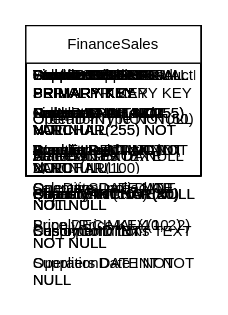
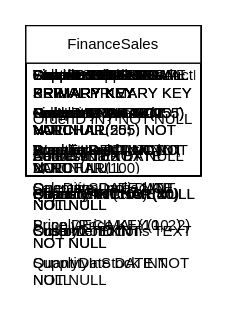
- <mxCell id="54" value="SupplierProductID SERIAL INT KEY" style="text;strokeColor=none;fillColor=none;align=left;verticalAlign=middle;spacingLeft=4;spacingRight=4;overflow=hidden;points=[[0,0.5],[1,0.5]];portConstraint=eastwest;rotatable=0;whiteSpace=wrap;html=1;" parent="53" vertex="1"><mxGeometry y="30" width="140" height="30" as="geometry" /></mxCell>
+ <mxCell id="54" value="SupplierProductID SERIAL PRIMARY KEY" style="text;strokeColor=none;fillColor=none;align=left;verticalAlign=middle;spacingLeft=4;spacingRight=4;overflow=hidden;points=[[0,0.5],[1,0.5]];portConstraint=eastwest;rotatable=0;whiteSpace=wrap;html=1;" parent="53" vertex="1"><mxGeometry y="30" width="140" height="30" as="geometry" /></mxCell>
- <mxCell id="21" value="OrderID SERIAL PRIMARY KEY" style="text;strokeColor=none;fillColor=none;align=left;verticalAlign=middle;spacingLeft=4;spacingRight=4;overflow=hidden;points=[[0,0.5],[1,0.5]];portConstraint=eastwest;rotatable=0;whiteSpace=wrap;html=1;" parent="20" vertex="1"><mxGeometry y="30" width="140" height="30" as="geometry" /></mxCell>
+ <mxCell id="21" value="OrderID SERIAL DATE KEY" style="text;strokeColor=none;fillColor=none;align=left;verticalAlign=middle;spacingLeft=4;spacingRight=4;overflow=hidden;points=[[0,0.5],[1,0.5]];portConstraint=eastwest;rotatable=0;whiteSpace=wrap;html=1;" parent="20" vertex="1"><mxGeometry y="30" width="140" height="30" as="geometry" /></mxCell>
- <mxCell id="3" value="ProductID SERIAL PRIMARY KEY" style="text;strokeColor=none;fillColor=none;align=left;verticalAlign=middle;spacingLeft=4;spacingRight=4;overflow=hidden;points=[[0,0.5],[1,0.5]];portConstraint=eastwest;rotatable=0;whiteSpace=wrap;html=1;" parent="2" vertex="1"><mxGeometry y="30" width="140" height="30" as="geometry" /></mxCell>
+ <mxCell id="3" value="Finances SERIAL PRIMARY KEY" style="text;strokeColor=none;fillColor=none;align=left;verticalAlign=middle;spacingLeft=4;spacingRight=4;overflow=hidden;points=[[0,0.5],[1,0.5]];portConstraint=eastwest;rotatable=0;whiteSpace=wrap;html=1;" parent="2" vertex="1"><mxGeometry y="30" width="140" height="30" as="geometry" /></mxCell>
- <mxCell id="44" value="OperationType NOT(50)" style="text;strokeColor=none;fillColor=none;align=left;verticalAlign=middle;spacingLeft=4;spacingRight=4;overflow=hidden;points=[[0,0.5],[1,0.5]];portConstraint=eastwest;rotatable=0;whiteSpace=wrap;html=1;" parent="42" vertex="1"><mxGeometry y="60" width="140" height="30" as="geometry" /></mxCell>
+ <mxCell id="44" value="OperationType VARCHAR(50)" style="text;strokeColor=none;fillColor=none;align=left;verticalAlign=middle;spacingLeft=4;spacingRight=4;overflow=hidden;points=[[0,0.5],[1,0.5]];portConstraint=eastwest;rotatable=0;whiteSpace=wrap;html=1;" parent="42" vertex="1"><mxGeometry y="60" width="140" height="30" as="geometry" /></mxCell>
- <mxCell id="22" value="OrderDate INT NOT NULL" style="text;strokeColor=none;fillColor=none;align=left;verticalAlign=middle;spacingLeft=4;spacingRight=4;overflow=hidden;points=[[0,0.5],[1,0.5]];portConstraint=eastwest;rotatable=0;whiteSpace=wrap;html=1;" parent="20" vertex="1"><mxGeometry y="60" width="140" height="30" as="geometry" /></mxCell>
+ <mxCell id="22" value="OrderDate DATE NOT NULL" style="text;strokeColor=none;fillColor=none;align=left;verticalAlign=middle;spacingLeft=4;spacingRight=4;overflow=hidden;points=[[0,0.5],[1,0.5]];portConstraint=eastwest;rotatable=0;whiteSpace=wrap;html=1;" parent="20" vertex="1"><mxGeometry y="60" width="140" height="30" as="geometry" /></mxCell>
- <mxCell id="18" value="Warehouses TEXT" style="text;strokeColor=none;fillColor=none;align=left;verticalAlign=middle;spacingLeft=4;spacingRight=4;overflow=hidden;points=[[0,0.5],[1,0.5]];portConstraint=eastwest;rotatable=0;whiteSpace=wrap;html=1;" parent="15" vertex="1"><mxGeometry y="90" width="140" height="30" as="geometry" /></mxCell>
+ <mxCell id="18" value="ContactInfo TEXT" style="text;strokeColor=none;fillColor=none;align=left;verticalAlign=middle;spacingLeft=4;spacingRight=4;overflow=hidden;points=[[0,0.5],[1,0.5]];portConstraint=eastwest;rotatable=0;whiteSpace=wrap;html=1;" parent="15" vertex="1"><mxGeometry y="90" width="140" height="30" as="geometry" /></mxCell>
- <mxCell id="6" value="Characteristics TEXT" style="text;strokeColor=none;fillColor=none;align=left;verticalAlign=middle;spacingLeft=4;spacingRight=4;overflow=hidden;points=[[0,0.5],[1,0.5]];portConstraint=eastwest;rotatable=0;whiteSpace=wrap;html=1;" parent="2" vertex="1"><mxGeometry y="120" width="140" height="30" as="geometry" /></mxCell>
+ <mxCell id="6" value="Characteristics KEY" style="text;strokeColor=none;fillColor=none;align=left;verticalAlign=middle;spacingLeft=4;spacingRight=4;overflow=hidden;points=[[0,0.5],[1,0.5]];portConstraint=eastwest;rotatable=0;whiteSpace=wrap;html=1;" parent="2" vertex="1"><mxGeometry y="120" width="140" height="30" as="geometry" /></mxCell>
- <mxCell id="47" value="Description TEXT" style="text;strokeColor=none;fillColor=none;align=left;verticalAlign=middle;spacingLeft=4;spacingRight=4;overflow=hidden;points=[[0,0.5],[1,0.5]];portConstraint=eastwest;rotatable=0;whiteSpace=wrap;html=1;" parent="42" vertex="1"><mxGeometry y="150" width="140" height="30" as="geometry" /></mxCell>
+ <mxCell id="47" value="OrderID TEXT" style="text;strokeColor=none;fillColor=none;align=left;verticalAlign=middle;spacingLeft=4;spacingRight=4;overflow=hidden;points=[[0,0.5],[1,0.5]];portConstraint=eastwest;rotatable=0;whiteSpace=wrap;html=1;" parent="42" vertex="1"><mxGeometry y="150" width="140" height="30" as="geometry" /></mxCell>
- <mxCell id="8" value="OperationDate INT NOT NULL" style="text;strokeColor=none;fillColor=none;align=left;verticalAlign=middle;spacingLeft=4;spacingRight=4;overflow=hidden;points=[[0,0.5],[1,0.5]];portConstraint=eastwest;rotatable=0;whiteSpace=wrap;html=1;" parent="2" vertex="1"><mxGeometry y="180" width="140" height="30" as="geometry" /></mxCell>
+ <mxCell id="8" value="QuantityInStock INT NOT NULL" style="text;strokeColor=none;fillColor=none;align=left;verticalAlign=middle;spacingLeft=4;spacingRight=4;overflow=hidden;points=[[0,0.5],[1,0.5]];portConstraint=eastwest;rotatable=0;whiteSpace=wrap;html=1;" parent="2" vertex="1"><mxGeometry y="180" width="140" height="30" as="geometry" /></mxCell>
- <mxCell id="59" value="Suppliers DATE NOT NULL" style="text;strokeColor=none;fillColor=none;align=left;verticalAlign=middle;spacingLeft=4;spacingRight=4;overflow=hidden;points=[[0,0.5],[1,0.5]];portConstraint=eastwest;rotatable=0;whiteSpace=wrap;html=1;" parent="53" vertex="1"><mxGeometry y="180" width="140" height="30" as="geometry" /></mxCell>
+ <mxCell id="59" value="SupplyDate DATE NOT NULL" style="text;strokeColor=none;fillColor=none;align=left;verticalAlign=middle;spacingLeft=4;spacingRight=4;overflow=hidden;points=[[0,0.5],[1,0.5]];portConstraint=eastwest;rotatable=0;whiteSpace=wrap;html=1;" parent="53" vertex="1"><mxGeometry y="180" width="140" height="30" as="geometry" /></mxCell>
